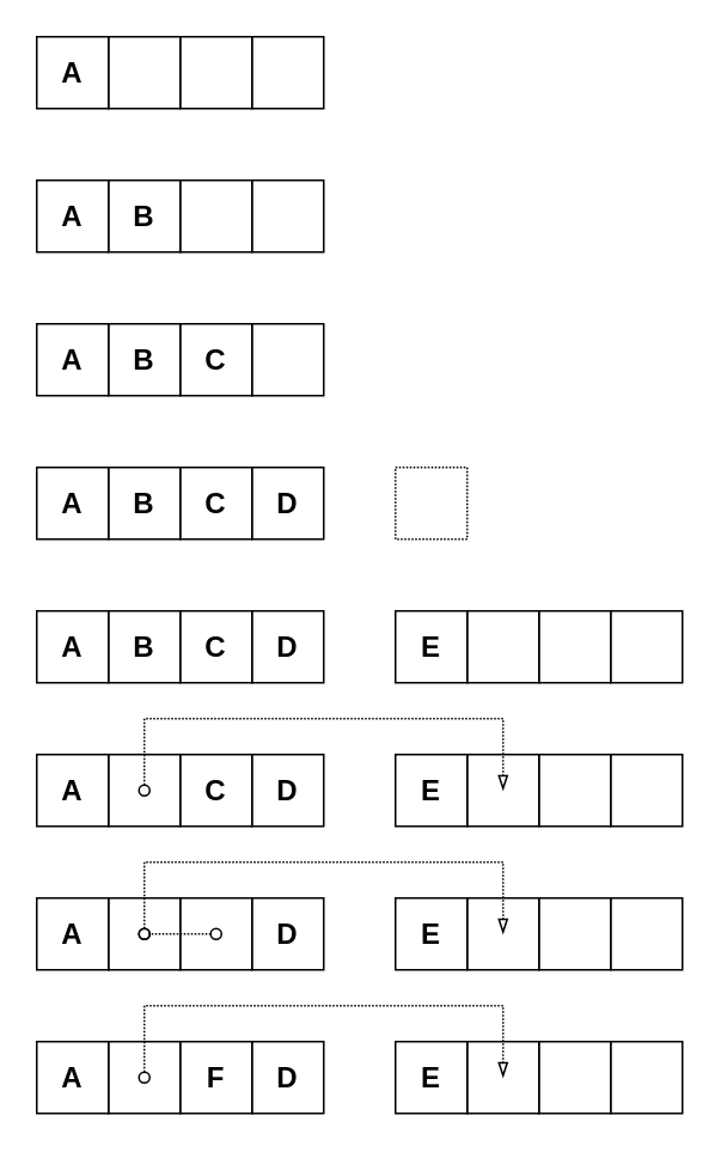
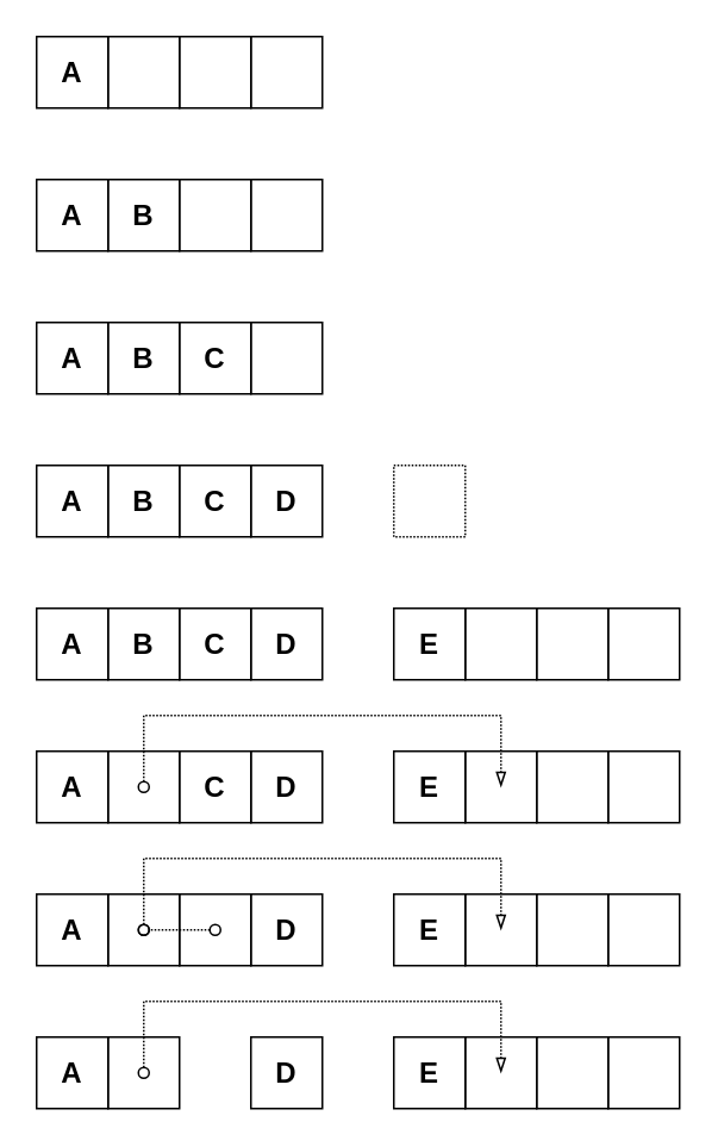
- <mxCell id="49" value="&lt;b&gt;&lt;font style=&quot;font-size: 16px;&quot;&gt;F&lt;/font&gt;&lt;/b&gt;" style="whiteSpace=wrap;html=1;aspect=fixed;fillColor=none;fontFamily=Helvetica;" parent="1" vertex="1"><mxGeometry x="100" y="580" width="40" height="40" as="geometry" /></mxCell>
